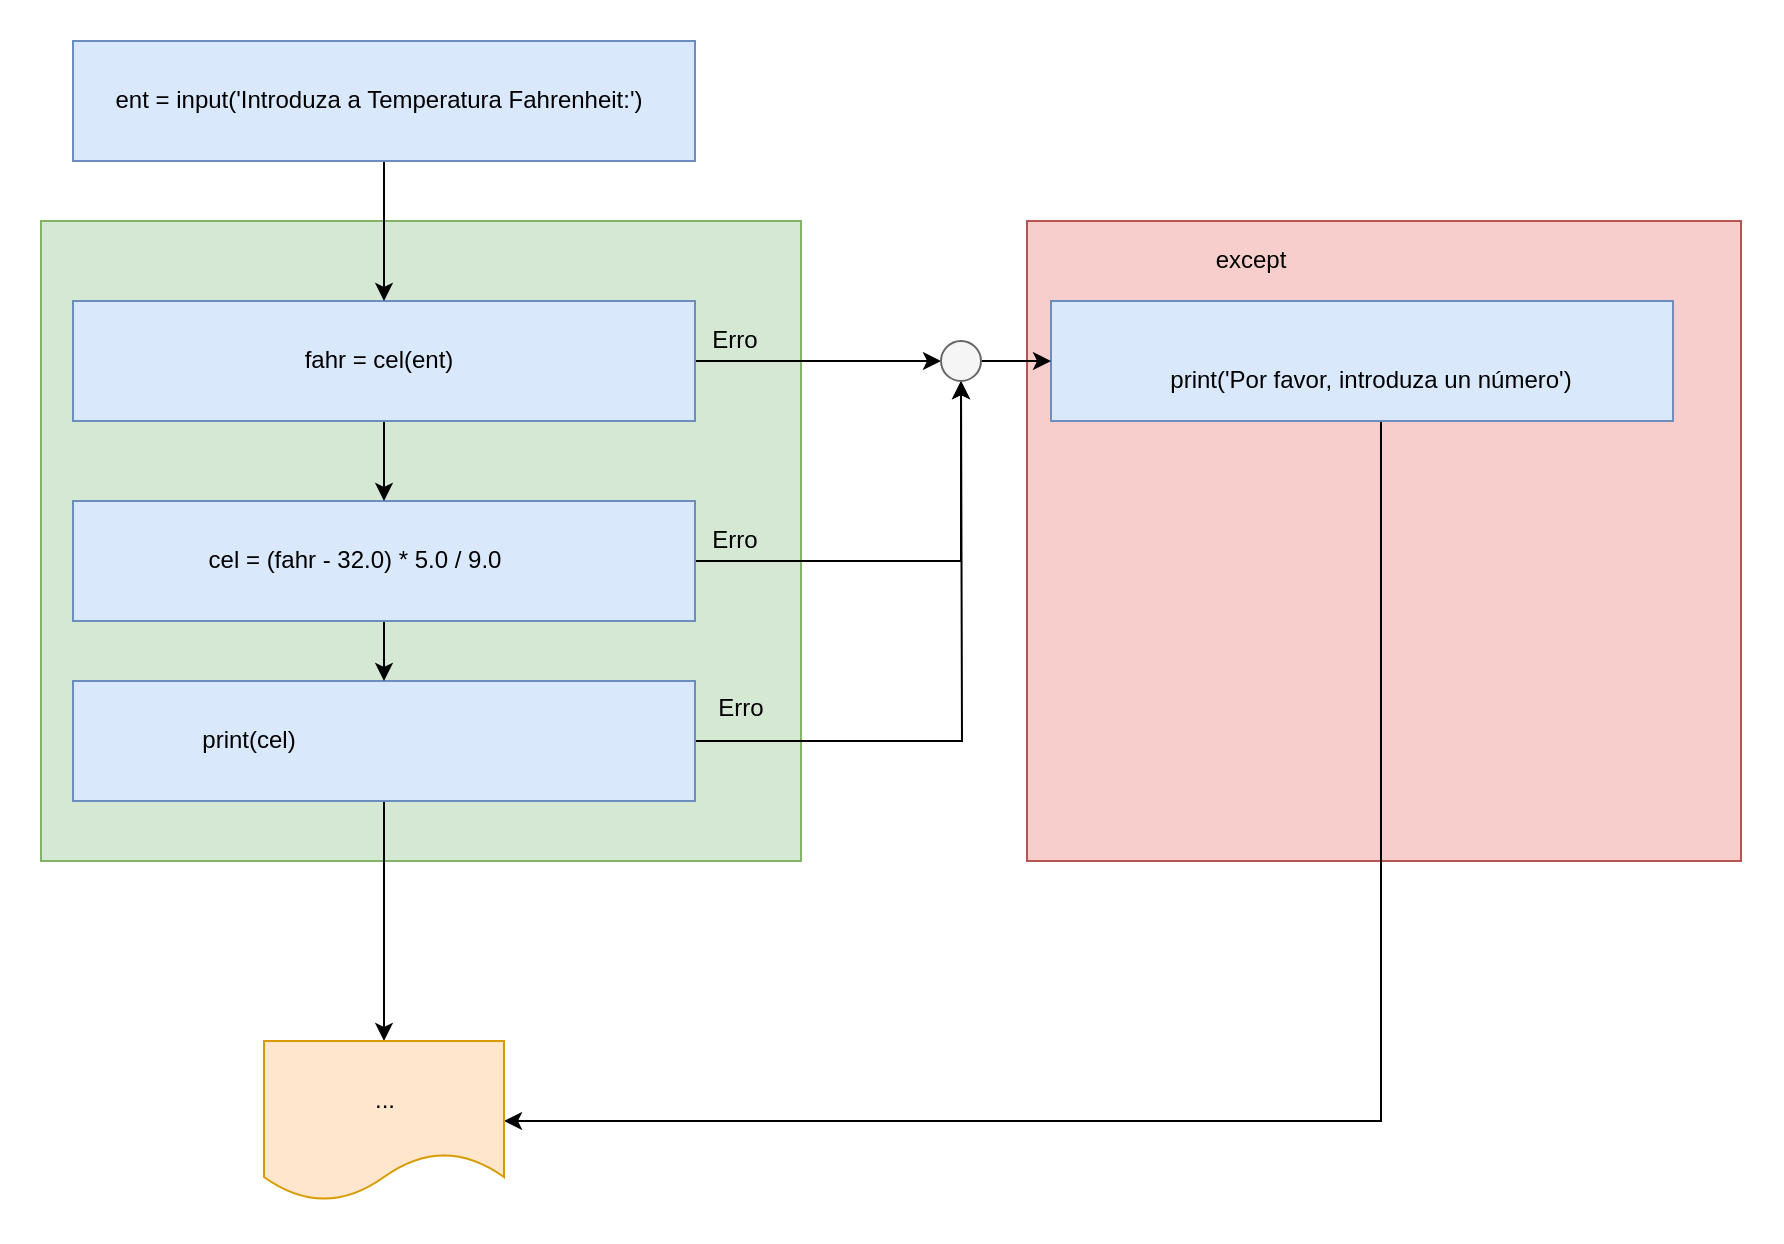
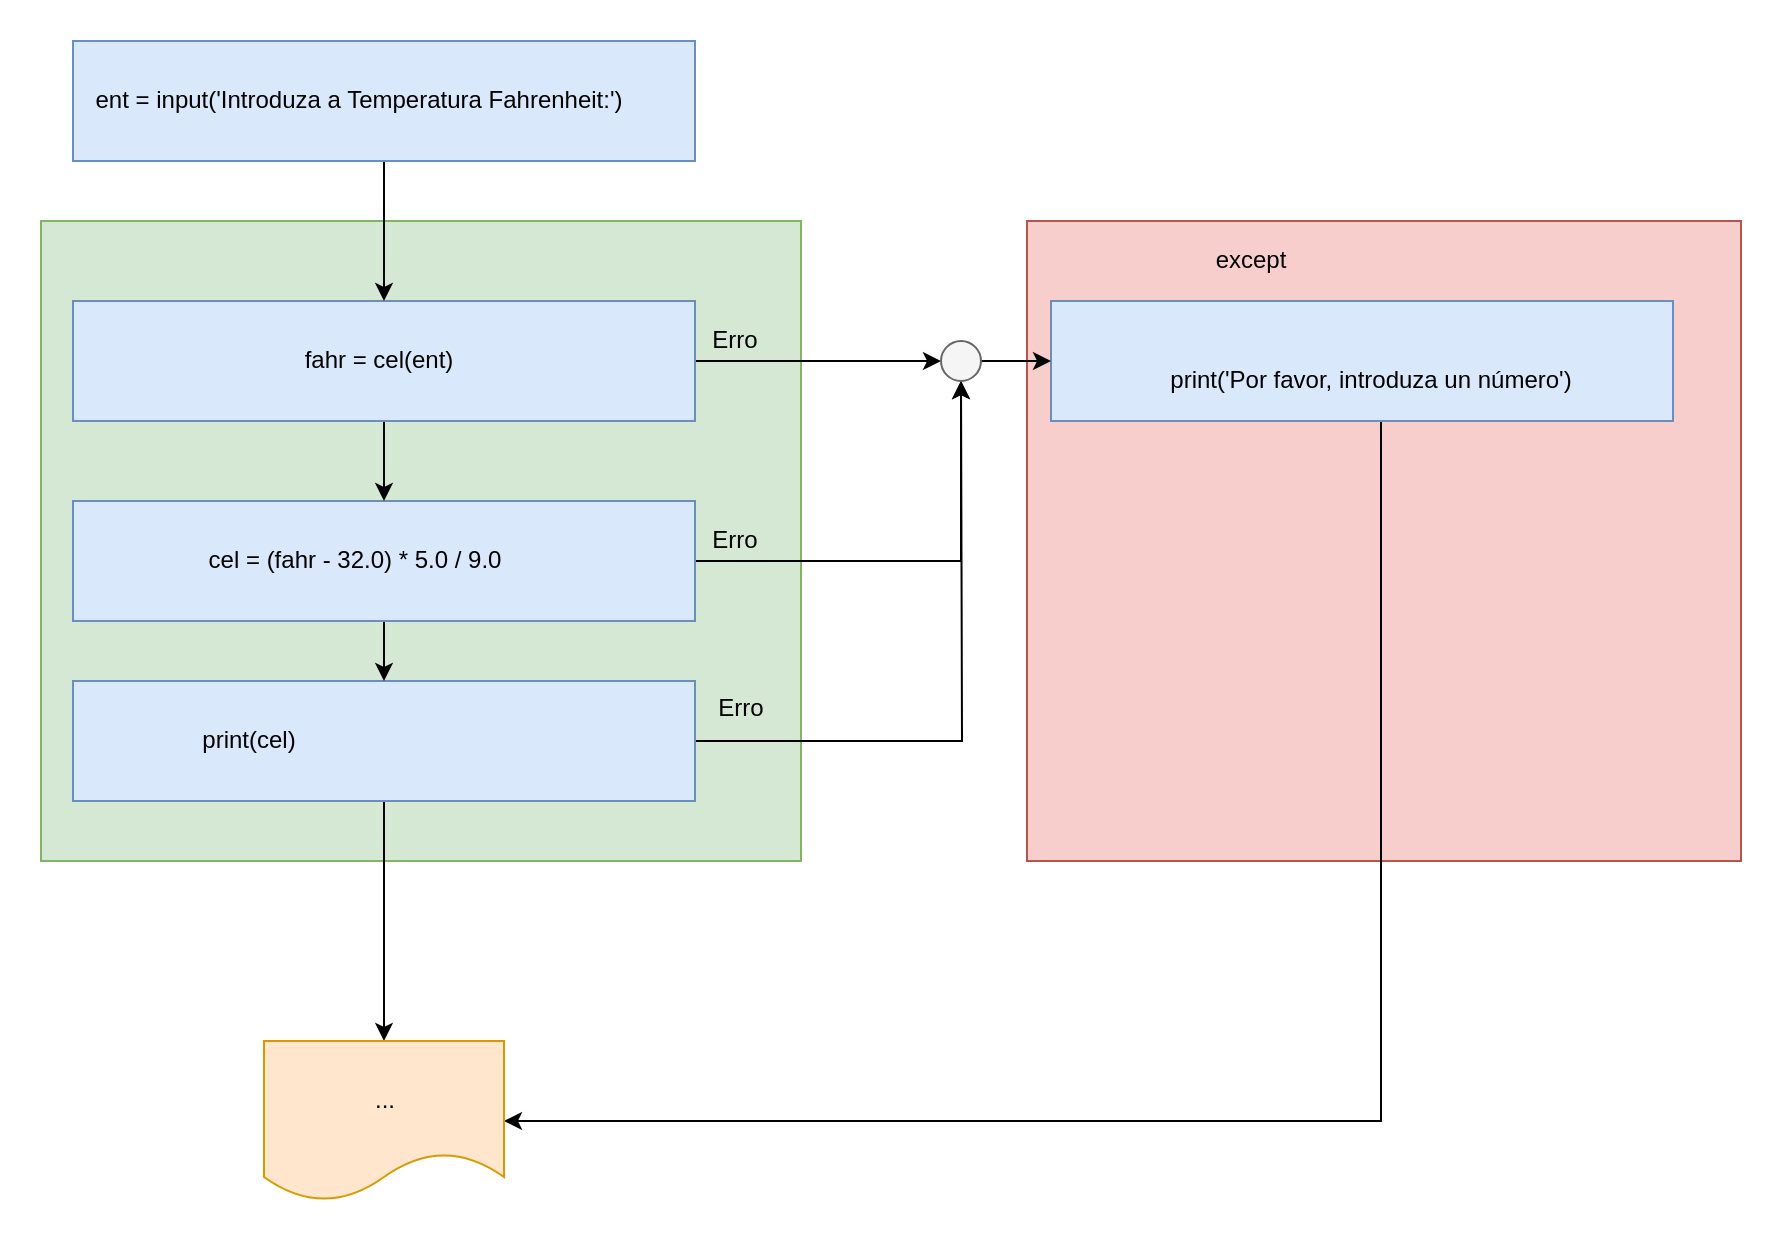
- <mxCell id="27" value="ent = input('Introduza a Temperatura Fahrenheit:')" style="text;html=1;resizable=0;autosize=1;align=center;verticalAlign=middle;points=[];fillColor=none;strokeColor=none;rounded=0;" vertex="1" parent="1"><mxGeometry x="48.5" y="40" width="280" height="20" as="geometry" /></mxCell>
+ <mxCell id="27" value="ent = input('Introduza a Temperatura Fahrenheit:')" style="text;html=1;resizable=0;autosize=1;align=center;verticalAlign=middle;points=[];fillColor=none;strokeColor=none;rounded=0;" vertex="1" parent="1"><mxGeometry x="38.5" y="40" width="280" height="20" as="geometry" /></mxCell>
